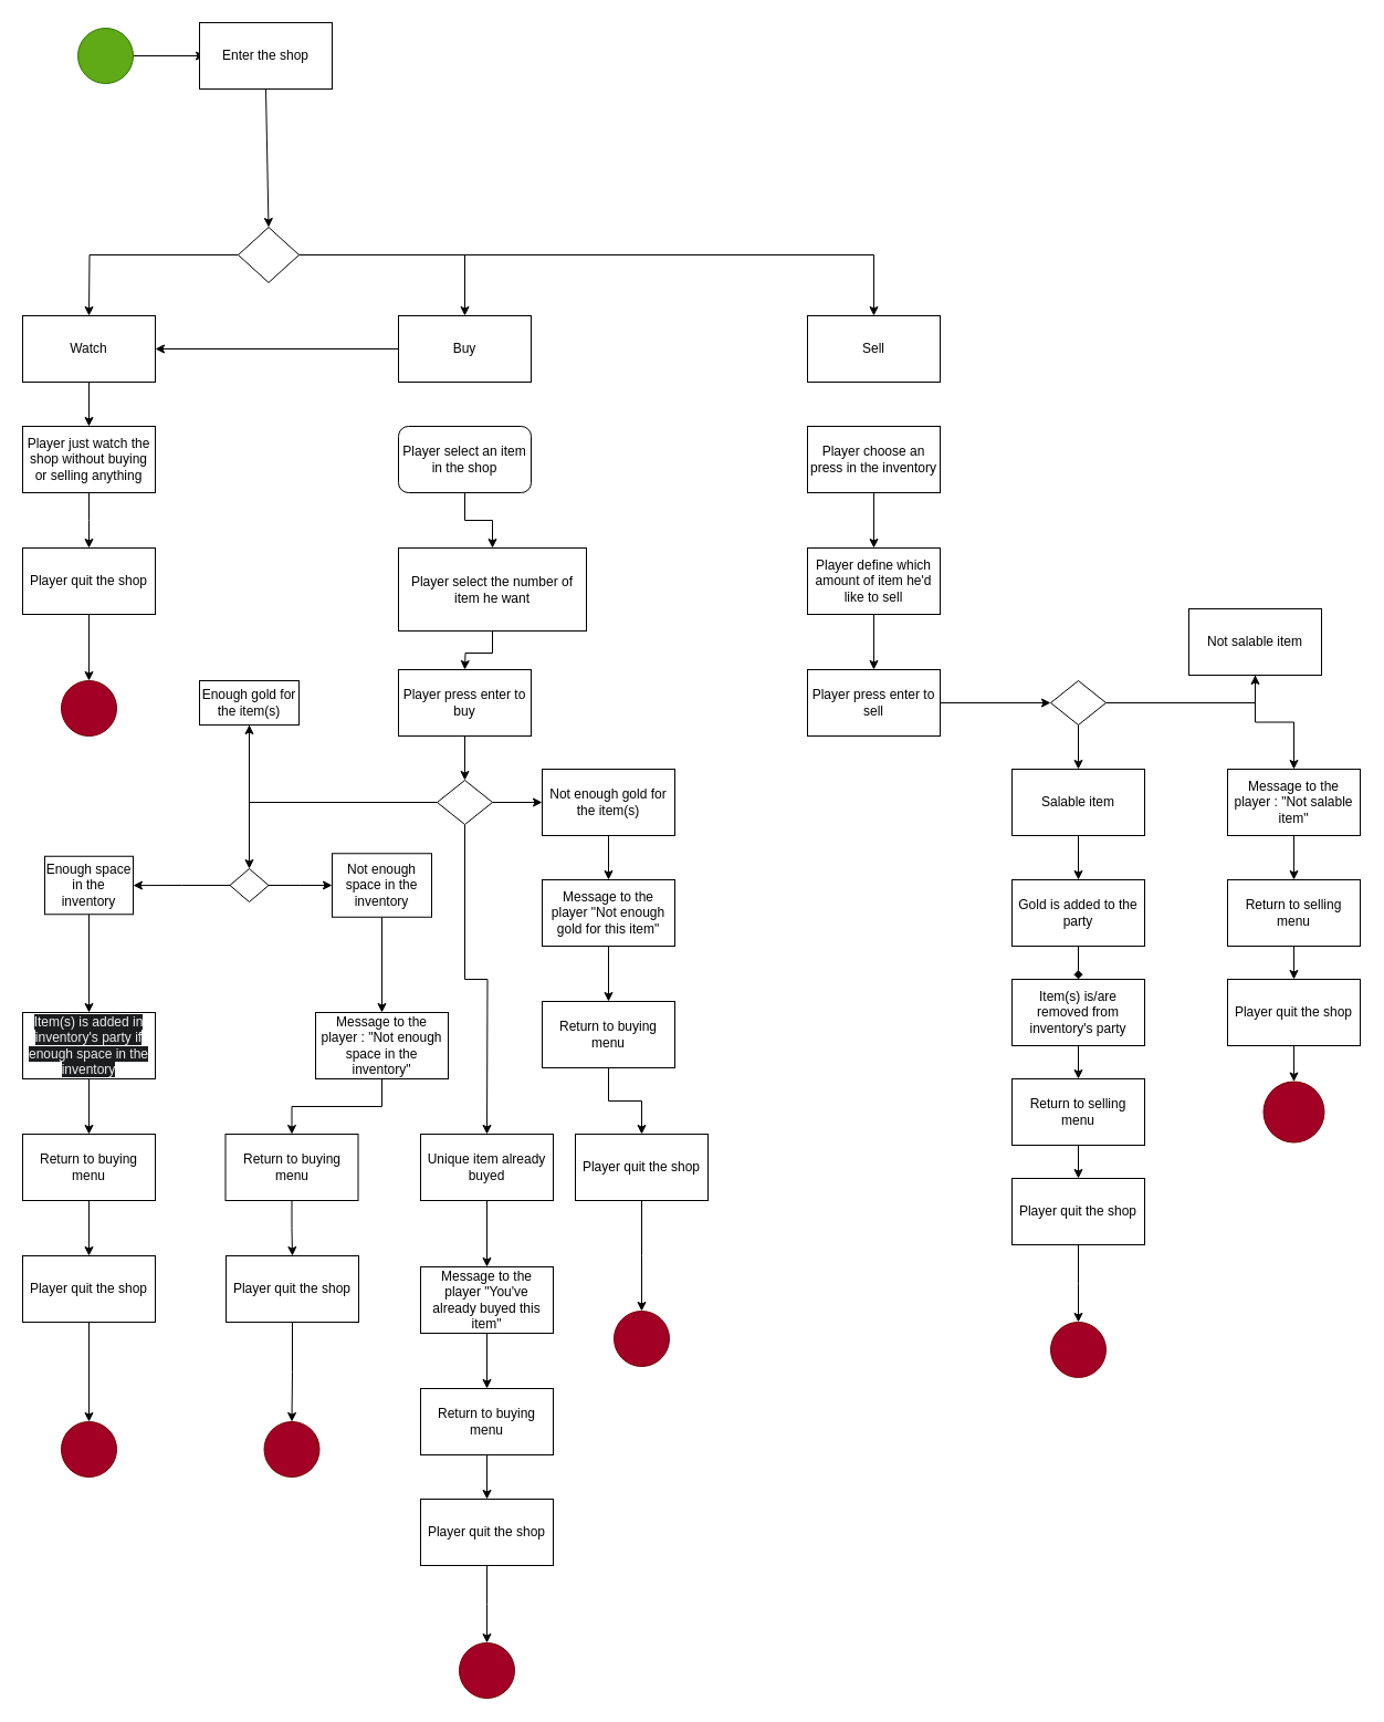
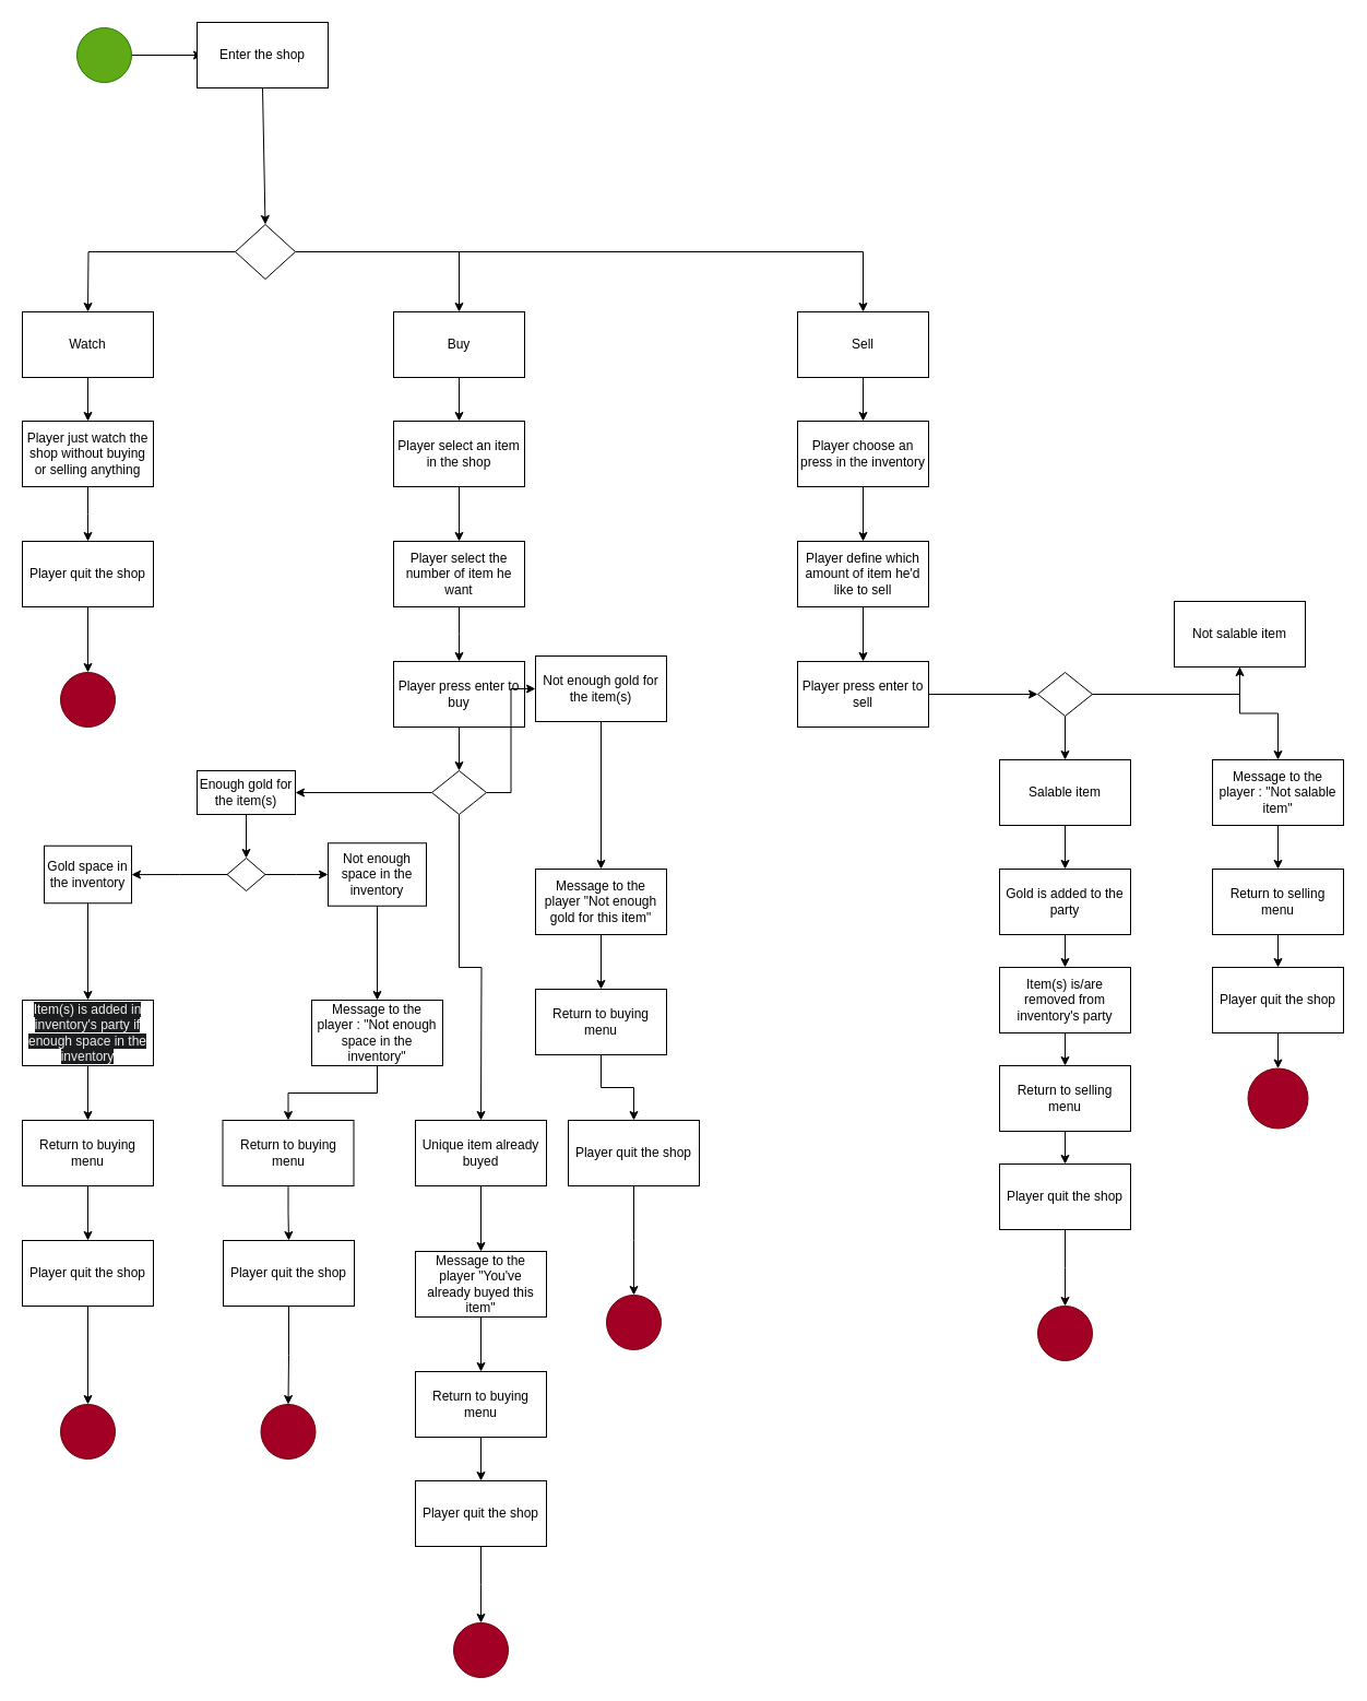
- <mxCell id="14" style="edgeStyle=orthogonalEdgeStyle;rounded=0;orthogonalLoop=1;jettySize=auto;html=1;" parent="1" source="15" target="11" edge="1"><mxGeometry relative="1" as="geometry"><mxPoint x="420" y="415" as="targetPoint" /></mxGeometry></mxCell>
+ <mxCell id="14" style="edgeStyle=orthogonalEdgeStyle;rounded=0;orthogonalLoop=1;jettySize=auto;html=1;" parent="1" source="15" target="22" edge="1"><mxGeometry relative="1" as="geometry"><mxPoint x="420" y="415" as="targetPoint" /></mxGeometry></mxCell>
+ <mxCell id="12" style="edgeStyle=orthogonalEdgeStyle;rounded=0;orthogonalLoop=1;jettySize=auto;html=1;" edge="1" parent="1" source="13" target="73"><mxGeometry relative="1" as="geometry"><mxPoint x="790" y="405" as="targetPoint" /></mxGeometry></mxCell>
- <mxCell id="22" value="Player select an item in the shop" style="whiteSpace=wrap;html=1;rounded=1;" parent="1" vertex="1"><mxGeometry x="360" y="385" width="120" height="60" as="geometry" /></mxCell>
+ <mxCell id="22" value="Player select an item in the shop" style="rounded=0;whiteSpace=wrap;html=1;" parent="1" vertex="1"><mxGeometry x="360" y="385" width="120" height="60" as="geometry" /></mxCell>
- <mxCell id="24" value="Player select the number of item he want" style="rounded=0;whiteSpace=wrap;html=1;" parent="1" vertex="1"><mxGeometry x="360" y="495" width="170" height="75" as="geometry" /></mxCell>
+ <mxCell id="24" value="Player select the number of item he want" style="rounded=0;whiteSpace=wrap;html=1;" parent="1" vertex="1"><mxGeometry x="360" y="495" width="120" height="60" as="geometry" /></mxCell>
- <mxCell id="38" value="Enough gold for the item(s)" style="rounded=0;whiteSpace=wrap;html=1;" vertex="1" parent="1"><mxGeometry x="180" y="615" width="90" height="40" as="geometry" /></mxCell>
+ <mxCell id="38" value="Enough gold for the item(s)" style="rounded=0;whiteSpace=wrap;html=1;" vertex="1" parent="1"><mxGeometry x="180" y="705" width="90" height="40" as="geometry" /></mxCell>
- <mxCell id="30" value="Not enough gold for the item(s)" style="rounded=0;whiteSpace=wrap;html=1;" vertex="1" parent="1"><mxGeometry x="490" y="695" width="120" height="60" as="geometry" /></mxCell>
+ <mxCell id="30" value="Not enough gold for the item(s)" style="rounded=0;whiteSpace=wrap;html=1;" vertex="1" parent="1"><mxGeometry x="490" y="600" width="120" height="60" as="geometry" /></mxCell>
- <mxCell id="43" value="Enough space in the inventory" style="rounded=0;whiteSpace=wrap;html=1;" vertex="1" parent="1"><mxGeometry x="40" y="773.75" width="80" height="52.5" as="geometry" /></mxCell>
+ <mxCell id="43" value="Gold space in the inventory" style="rounded=0;whiteSpace=wrap;html=1;" vertex="1" parent="1"><mxGeometry x="40" y="773.75" width="80" height="52.5" as="geometry" /></mxCell>
- <mxCell id="85" style="edgeStyle=orthogonalEdgeStyle;rounded=0;orthogonalLoop=1;jettySize=auto;html=1;endArrow=diamond;" edge="1" parent="1" source="86" target="88"><mxGeometry relative="1" as="geometry"><mxPoint x="975" y="905" as="targetPoint" /></mxGeometry></mxCell>
+ <mxCell id="85" style="edgeStyle=orthogonalEdgeStyle;rounded=0;orthogonalLoop=1;jettySize=auto;html=1;" edge="1" parent="1" source="86" target="88"><mxGeometry relative="1" as="geometry"><mxPoint x="975" y="905" as="targetPoint" /></mxGeometry></mxCell>
